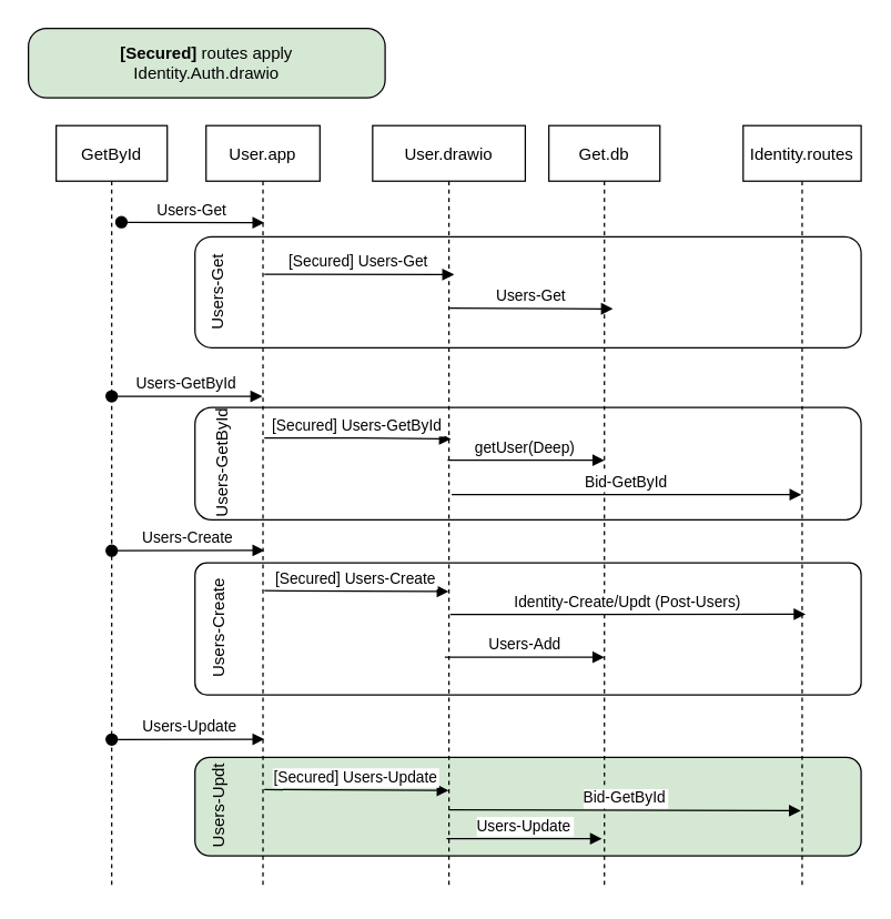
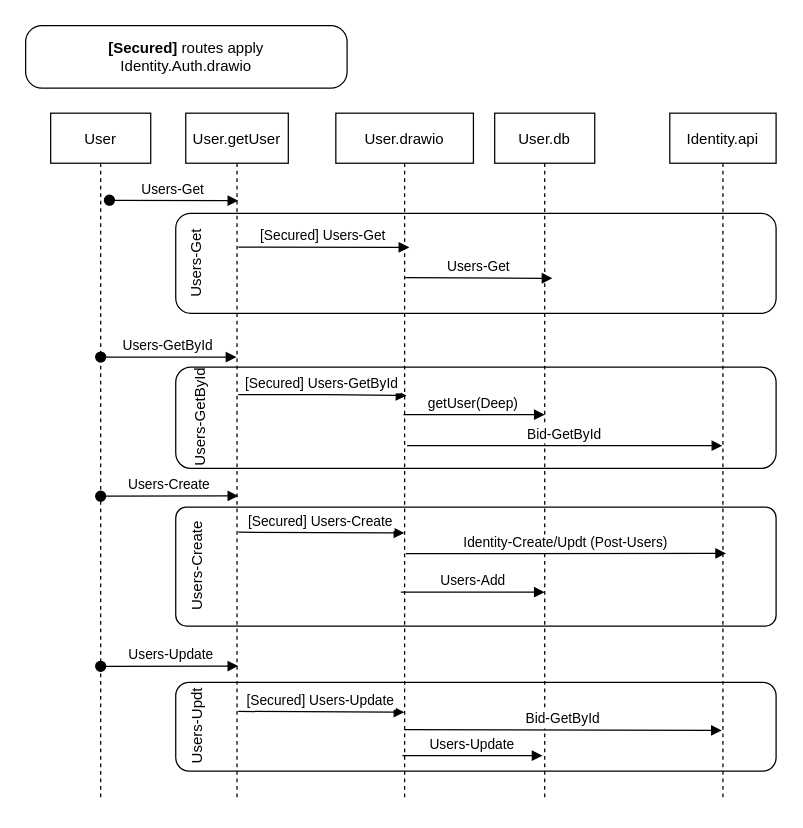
- <mxCell id="26" value="&lt;b&gt;[Secured]&lt;/b&gt; routes apply&lt;br&gt;Identity.Auth.drawio" style="rounded=1;whiteSpace=wrap;html=1;arcSize=26;fillColor=#d5e8d4;" parent="1" vertex="1"><mxGeometry x="20" y="20" width="257" height="50" as="geometry" /></mxCell>
+ <mxCell id="26" value="&lt;b&gt;[Secured]&lt;/b&gt; routes apply&lt;br&gt;Identity.Auth.drawio" style="rounded=1;whiteSpace=wrap;html=1;arcSize=26;" parent="1" vertex="1"><mxGeometry x="20" y="20" width="257" height="50" as="geometry" /></mxCell>
- <mxCell id="8" value="GetById" style="shape=umlLifeline;perimeter=lifelinePerimeter;container=1;collapsible=0;recursiveResize=0;rounded=0;shadow=0;strokeWidth=1;" parent="1" vertex="1"><mxGeometry x="40" y="90" width="80" height="550" as="geometry" /></mxCell>
+ <mxCell id="8" value="User" style="shape=umlLifeline;perimeter=lifelinePerimeter;container=1;collapsible=0;recursiveResize=0;rounded=0;shadow=0;strokeWidth=1;" parent="1" vertex="1"><mxGeometry x="40" y="90" width="80" height="550" as="geometry" /></mxCell>
- <mxCell id="6" value="User.app" style="shape=umlLifeline;perimeter=lifelinePerimeter;container=1;collapsible=0;recursiveResize=0;rounded=0;shadow=0;strokeWidth=1;" parent="1" vertex="1"><mxGeometry x="148" y="90" width="82" height="550" as="geometry" /></mxCell>
+ <mxCell id="6" value="User.getUser" style="shape=umlLifeline;perimeter=lifelinePerimeter;container=1;collapsible=0;recursiveResize=0;rounded=0;shadow=0;strokeWidth=1;" parent="1" vertex="1"><mxGeometry x="148" y="90" width="82" height="550" as="geometry" /></mxCell>
- <mxCell id="16" value="Get.db" style="shape=umlLifeline;perimeter=lifelinePerimeter;container=1;collapsible=0;recursiveResize=0;rounded=0;shadow=0;strokeWidth=1;" parent="1" vertex="1"><mxGeometry x="395" y="90" width="80" height="550" as="geometry" /></mxCell>
+ <mxCell id="16" value="User.db" style="shape=umlLifeline;perimeter=lifelinePerimeter;container=1;collapsible=0;recursiveResize=0;rounded=0;shadow=0;strokeWidth=1;" parent="1" vertex="1"><mxGeometry x="395" y="90" width="80" height="550" as="geometry" /></mxCell>
- <mxCell id="17" value="Identity.routes" style="shape=umlLifeline;perimeter=lifelinePerimeter;container=1;collapsible=0;recursiveResize=0;rounded=0;shadow=0;strokeWidth=1;" parent="1" vertex="1"><mxGeometry x="535" y="90" width="85" height="550" as="geometry" /></mxCell>
+ <mxCell id="17" value="Identity.api" style="shape=umlLifeline;perimeter=lifelinePerimeter;container=1;collapsible=0;recursiveResize=0;rounded=0;shadow=0;strokeWidth=1;" parent="1" vertex="1"><mxGeometry x="535" y="90" width="85" height="550" as="geometry" /></mxCell>
- <mxCell id="2" value="&lt;p style=&quot;line-height: 0%;&quot;&gt;&lt;span style=&quot;background-color: initial;&quot;&gt;Users-Updt&lt;/span&gt;&lt;/p&gt;" style="rounded=1;whiteSpace=wrap;html=1;align=center;verticalAlign=top;spacing=0;horizontal=0;fillColor=#d5e8d4;" parent="1" vertex="1"><mxGeometry x="140" y="545" width="480" height="71" as="geometry" /></mxCell>
+ <mxCell id="2" value="&lt;p style=&quot;line-height: 0%;&quot;&gt;&lt;span style=&quot;background-color: initial;&quot;&gt;Users-Updt&lt;/span&gt;&lt;/p&gt;" style="rounded=1;whiteSpace=wrap;html=1;align=center;verticalAlign=top;spacing=0;horizontal=0;" parent="1" vertex="1"><mxGeometry x="140" y="545" width="480" height="71" as="geometry" /></mxCell>
